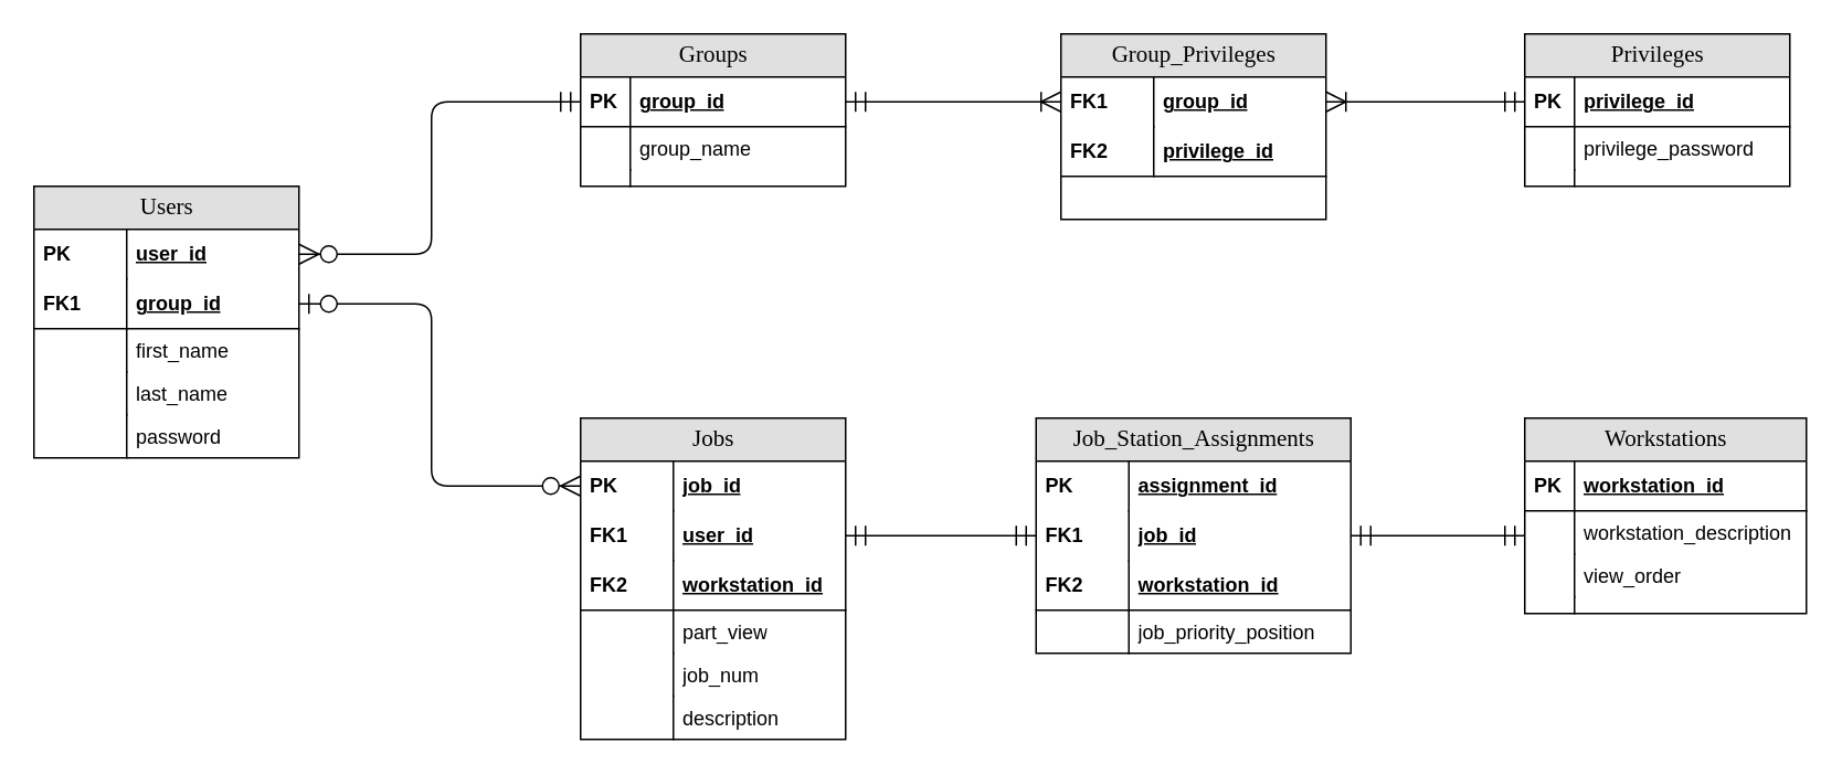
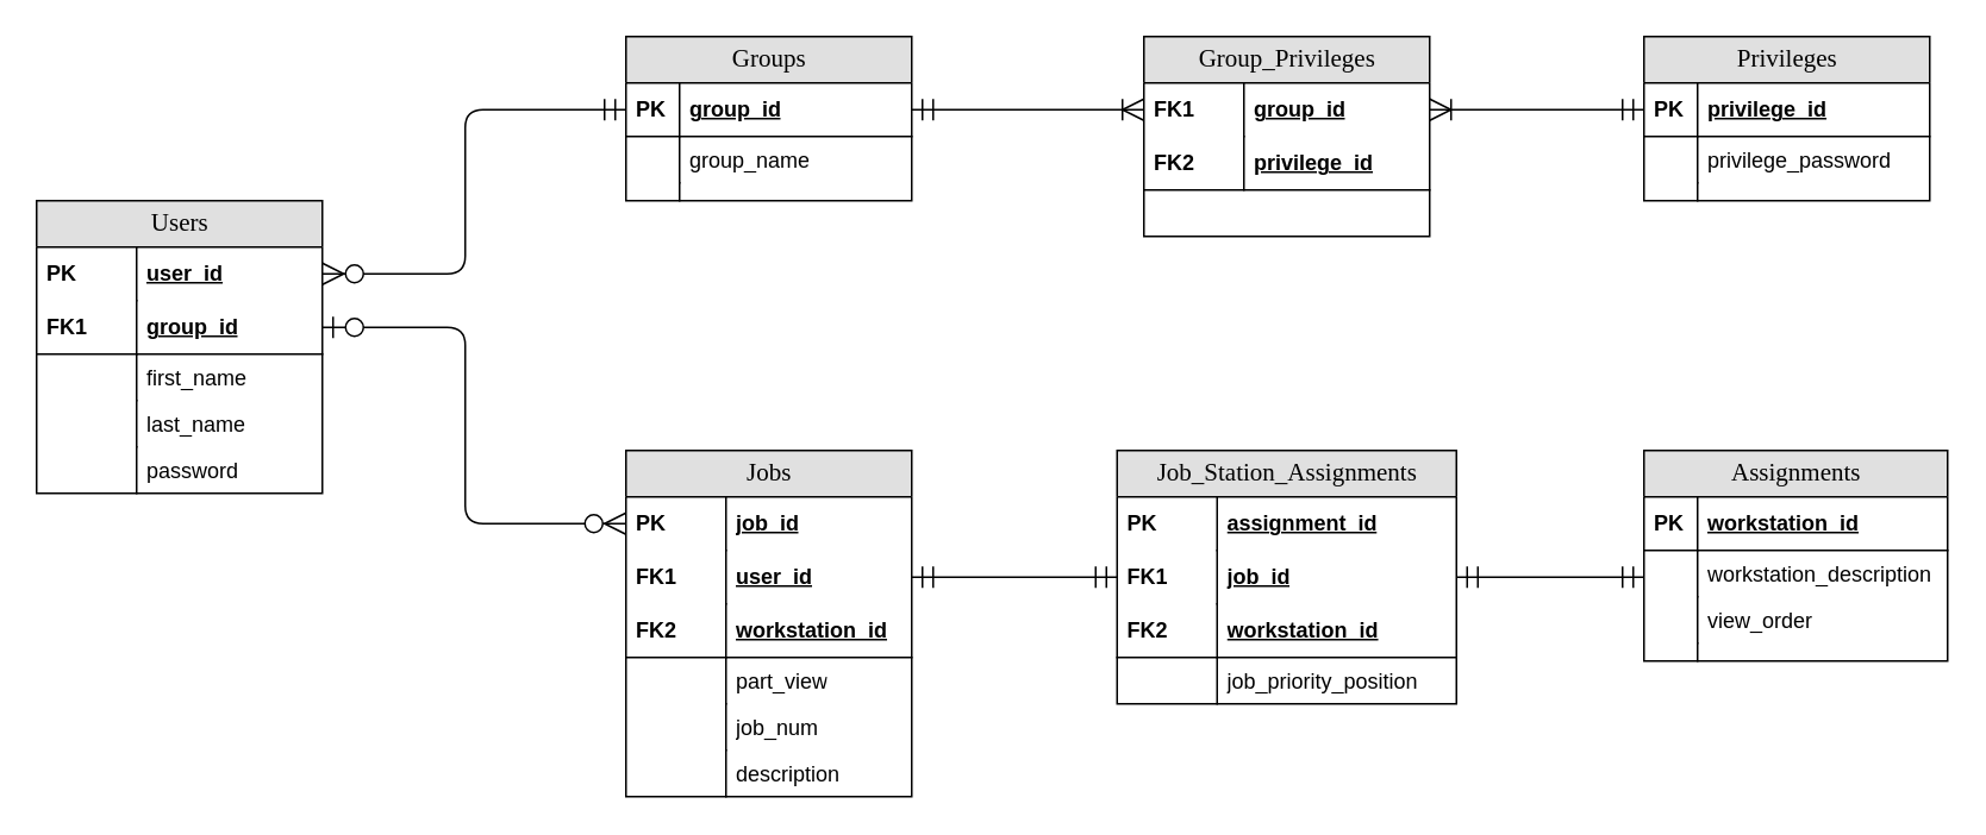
- <mxCell id="59" value="Workstations" style="swimlane;html=1;fontStyle=0;childLayout=stackLayout;horizontal=1;startSize=26;fillColor=#e0e0e0;horizontalStack=0;resizeParent=1;resizeLast=0;collapsible=1;marginBottom=0;swimlaneFillColor=#ffffff;align=center;rounded=0;shadow=0;comic=0;labelBackgroundColor=none;strokeWidth=1;fontFamily=Verdana;fontSize=14" vertex="1" parent="1"><mxGeometry x="920" y="252" width="170" height="118" as="geometry" /></mxCell>
+ <mxCell id="59" value="Assignments" style="swimlane;html=1;fontStyle=0;childLayout=stackLayout;horizontal=1;startSize=26;fillColor=#e0e0e0;horizontalStack=0;resizeParent=1;resizeLast=0;collapsible=1;marginBottom=0;swimlaneFillColor=#ffffff;align=center;rounded=0;shadow=0;comic=0;labelBackgroundColor=none;strokeWidth=1;fontFamily=Verdana;fontSize=14" vertex="1" parent="1"><mxGeometry x="920" y="252" width="170" height="118" as="geometry" /></mxCell>
